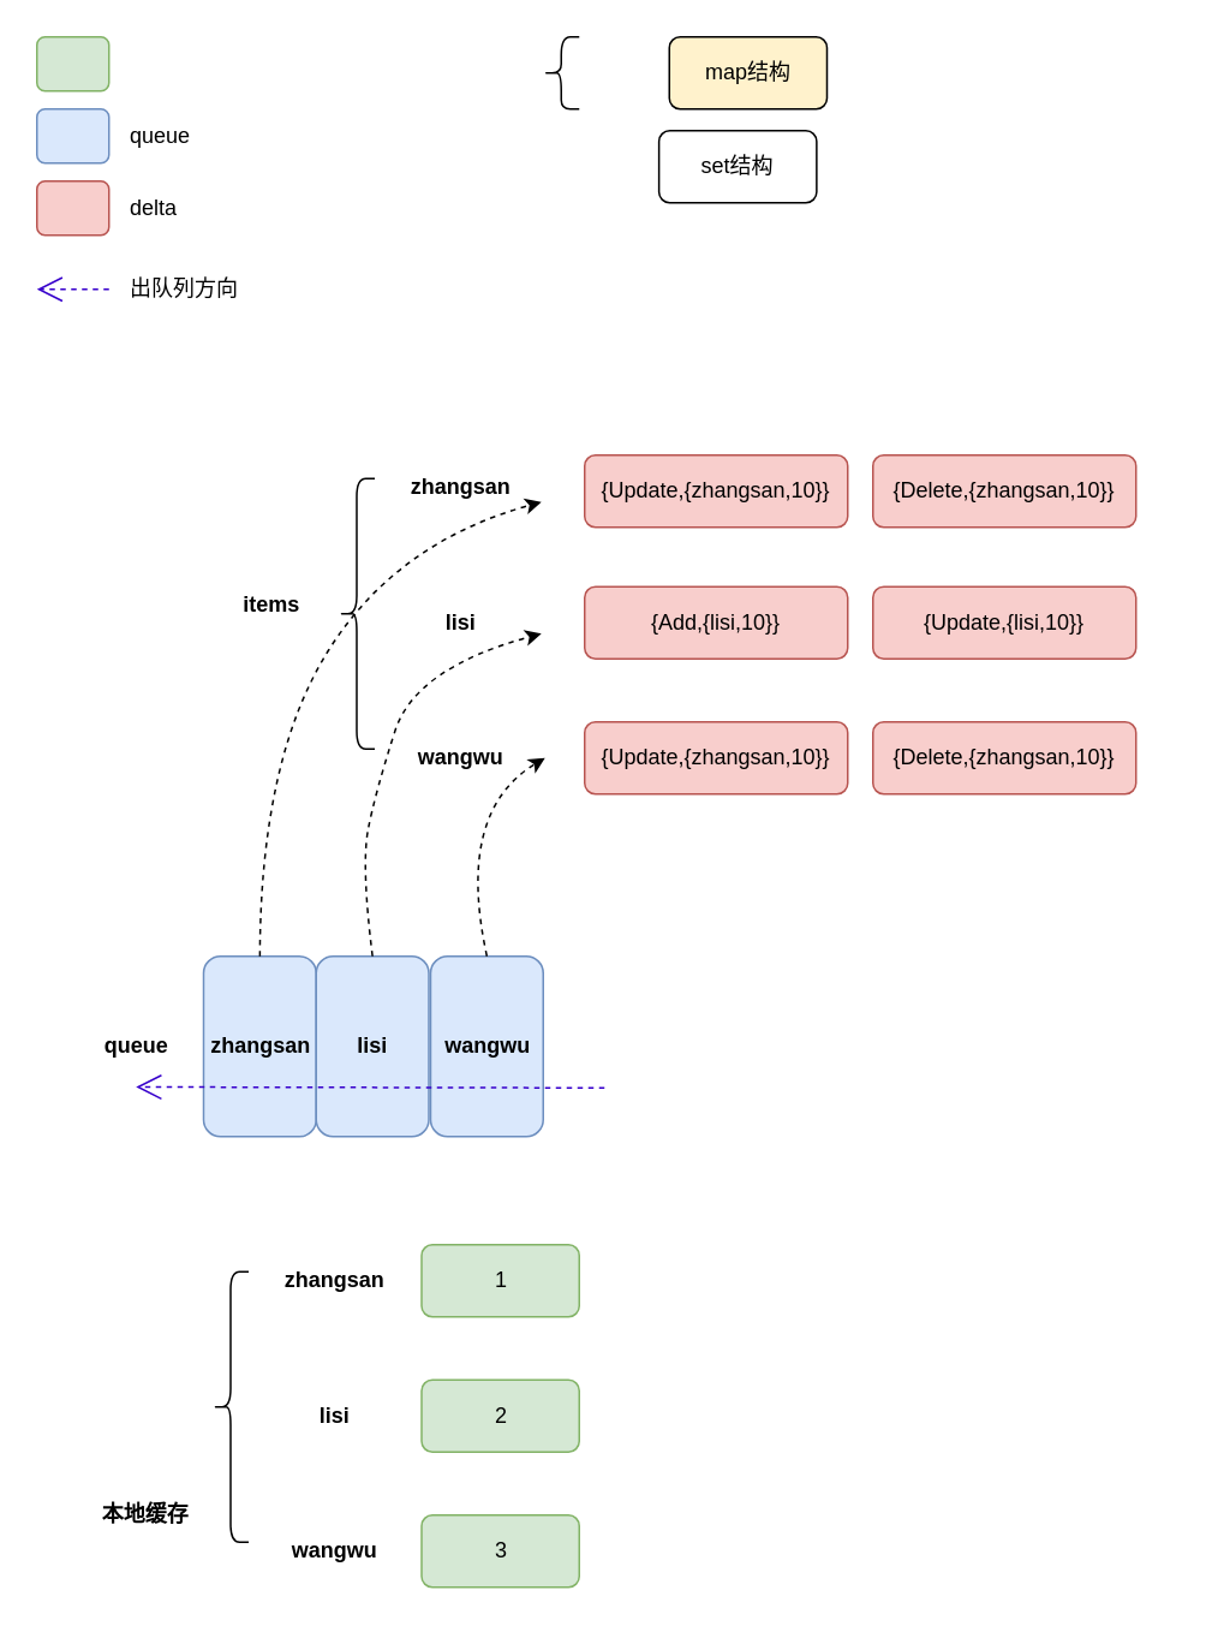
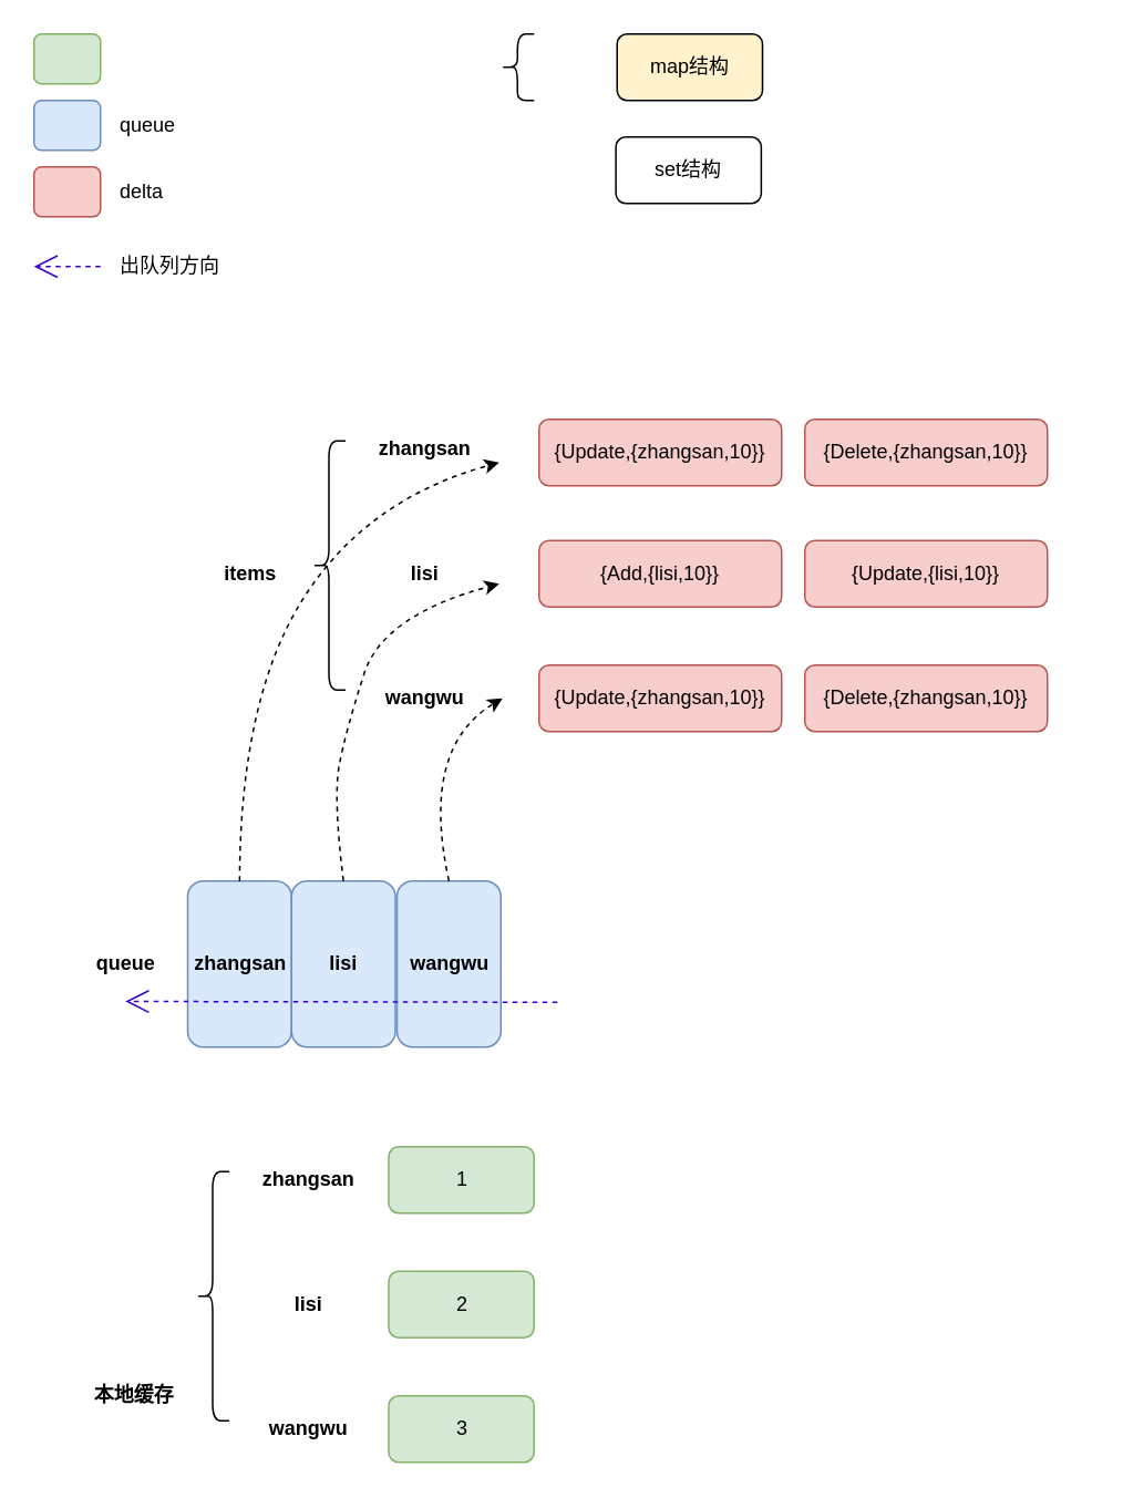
- <mxCell id="13" value="set结构" style="rounded=1;whiteSpace=wrap;html=1;" vertex="1" parent="1"><mxGeometry x="365.25" y="72" width="87.5" height="40" as="geometry" /></mxCell>
+ <mxCell id="13" value="set结构" style="rounded=1;whiteSpace=wrap;html=1;" vertex="1" parent="1"><mxGeometry x="370.25" y="82" width="87.5" height="40" as="geometry" /></mxCell>
- <mxCell id="29" value="items" style="text;html=1;align=center;verticalAlign=middle;resizable=0;points=[];autosize=1;strokeColor=none;fontStyle=1" vertex="1" parent="1"><mxGeometry x="125" y="325" width="50" height="20" as="geometry" /></mxCell>
+ <mxCell id="29" value="items" style="text;html=1;align=center;verticalAlign=middle;resizable=0;points=[];autosize=1;strokeColor=none;fontStyle=1" vertex="1" parent="1"><mxGeometry x="125" y="335" width="50" height="20" as="geometry" /></mxCell>
